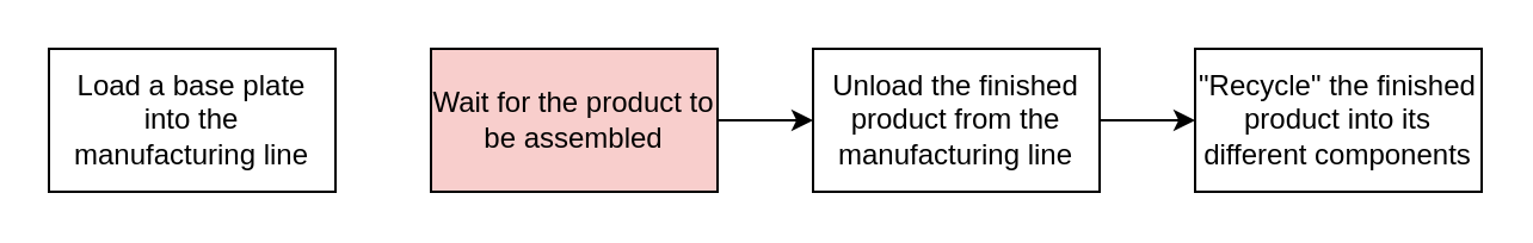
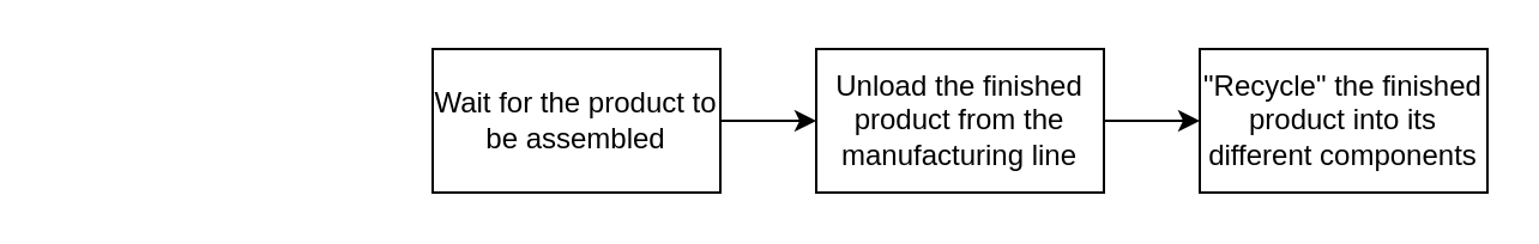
- <mxCell id="2" value="Load a base plate into the manufacturing line" style="rounded=0;whiteSpace=wrap;html=1;" parent="1" vertex="1"><mxGeometry x="20" y="20" width="120" height="60" as="geometry" /></mxCell>
- <mxCell id="4" value="Wait for the product to be assembled" style="rounded=0;whiteSpace=wrap;html=1;fillColor=#f8cecc;" parent="1" vertex="1"><mxGeometry x="180" y="20" width="120" height="60" as="geometry" /></mxCell>
+ <mxCell id="4" value="Wait for the product to be assembled" style="rounded=0;whiteSpace=wrap;html=1;" parent="1" vertex="1"><mxGeometry x="180" y="20" width="120" height="60" as="geometry" /></mxCell>
